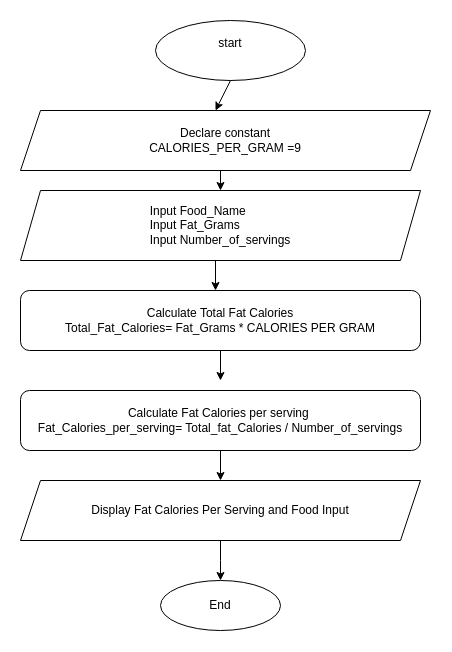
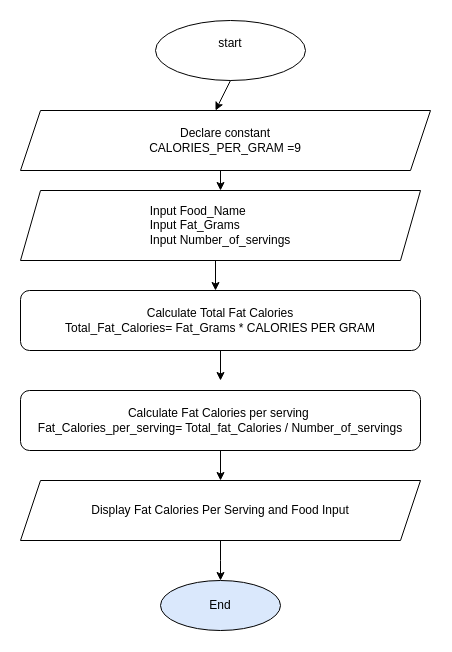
- <mxCell id="15" value="End" style="ellipse;whiteSpace=wrap;html=1;" vertex="1" parent="1"><mxGeometry x="160" y="580" width="120" height="50" as="geometry" /></mxCell>
+ <mxCell id="15" value="End" style="ellipse;whiteSpace=wrap;html=1;fillColor=#dae8fc;" vertex="1" parent="1"><mxGeometry x="160" y="580" width="120" height="50" as="geometry" /></mxCell>
